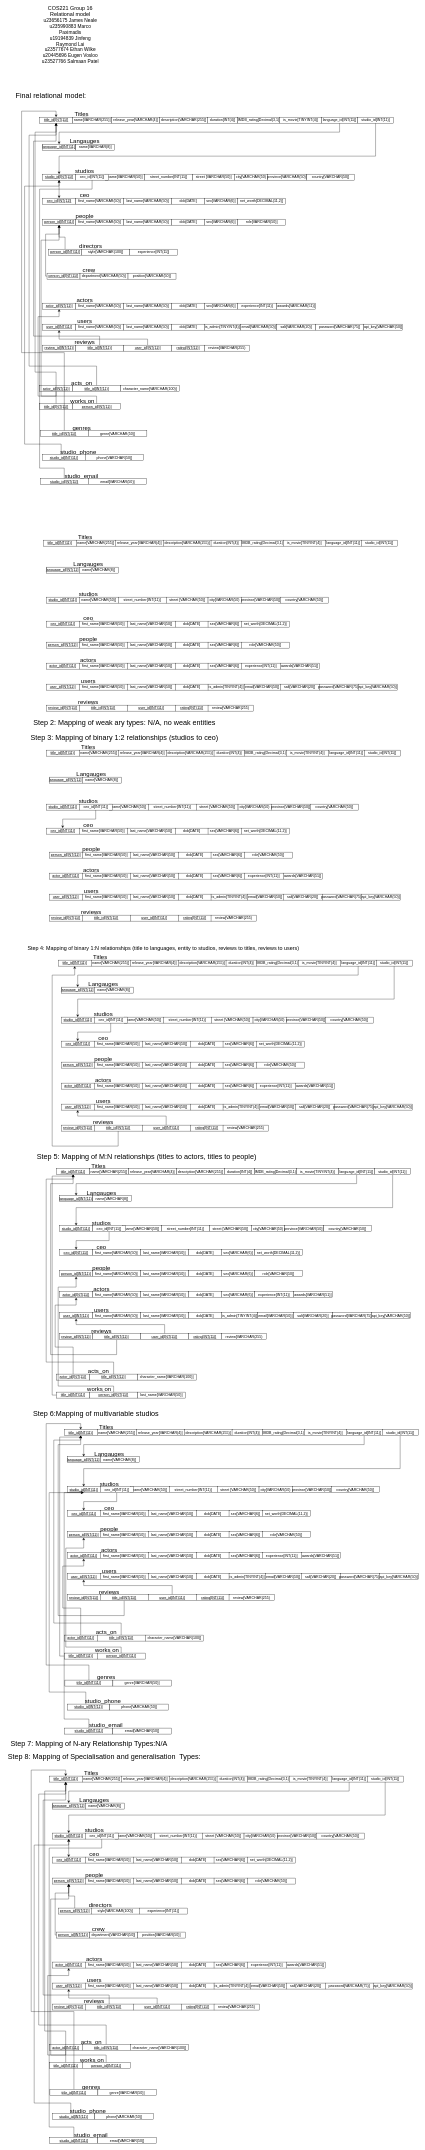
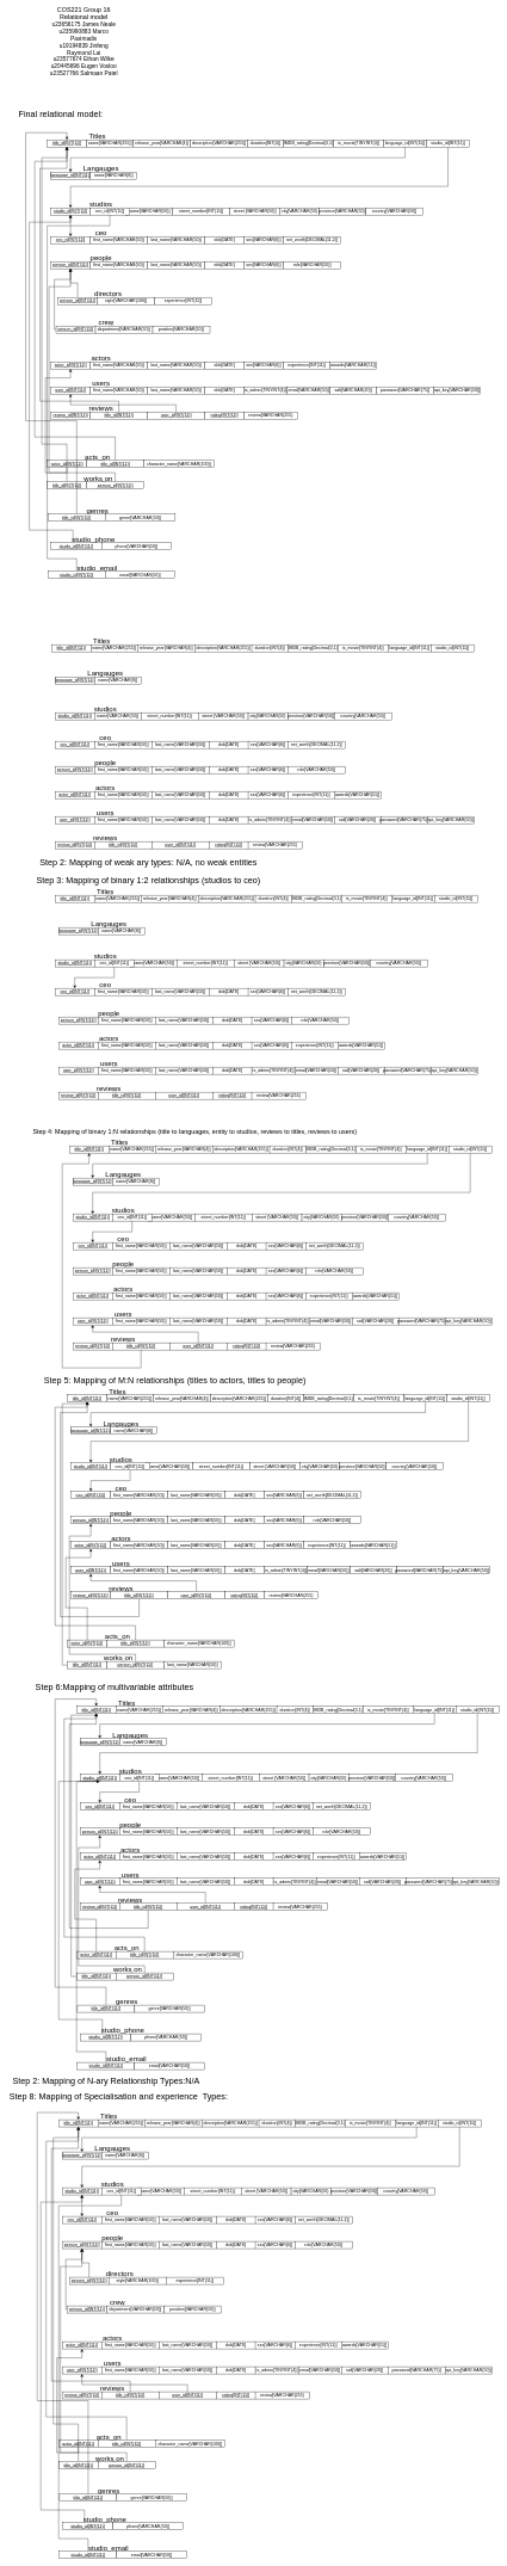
- <mxCell id="366" value="&lt;font style=&quot;font-size: 24px;&quot;&gt;Step 6:Mapping of multivariable studios&lt;/font&gt;&lt;div&gt;&lt;br&gt;&lt;/div&gt;" style="text;html=1;align=center;verticalAlign=middle;resizable=0;points=[];autosize=1;strokeColor=none;fillColor=none;" vertex="1" parent="1"><mxGeometry x="82.62" y="4690" width="470" height="60" as="geometry" /></mxCell>
+ <mxCell id="366" value="&lt;font style=&quot;font-size: 24px;&quot;&gt;Step 6:Mapping of multivariable attributes&lt;/font&gt;&lt;div&gt;&lt;br&gt;&lt;/div&gt;" style="text;html=1;align=center;verticalAlign=middle;resizable=0;points=[];autosize=1;strokeColor=none;fillColor=none;" vertex="1" parent="1"><mxGeometry x="82.62" y="4690" width="470" height="60" as="geometry" /></mxCell>
- <mxCell id="394" value="&lt;font style=&quot;font-size: 24px;&quot;&gt;Step 7: Mapping of N-ary Relationship Types:N/A&lt;/font&gt;" style="text;html=1;align=center;verticalAlign=middle;resizable=0;points=[];autosize=1;strokeColor=none;fillColor=none;" vertex="1" parent="1"><mxGeometry x="20" y="5793" width="550" height="40" as="geometry" /></mxCell>
+ <mxCell id="394" value="&lt;font style=&quot;font-size: 24px;&quot;&gt;Step 2: Mapping of N-ary Relationship Types:N/A&lt;/font&gt;" style="text;html=1;align=center;verticalAlign=middle;resizable=0;points=[];autosize=1;strokeColor=none;fillColor=none;" vertex="1" parent="1"><mxGeometry x="20" y="5793" width="550" height="40" as="geometry" /></mxCell>
- <mxCell id="395" value="&lt;font style=&quot;font-size: 24px;&quot;&gt;Step 8: Mapping of Specialisation and generalisation&amp;nbsp; Types:&lt;/font&gt;" style="text;whiteSpace=wrap;html=1;" vertex="1" parent="1"><mxGeometry x="22.62" y="5833" width="740" height="40" as="geometry" /></mxCell>
+ <mxCell id="395" value="&lt;font style=&quot;font-size: 24px;&quot;&gt;Step 8: Mapping of Specialisation and experience&amp;nbsp; Types:&lt;/font&gt;" style="text;whiteSpace=wrap;html=1;" vertex="1" parent="1"><mxGeometry x="22.62" y="5833" width="740" height="40" as="geometry" /></mxCell>
